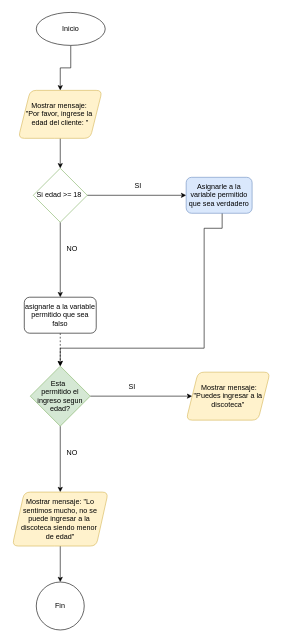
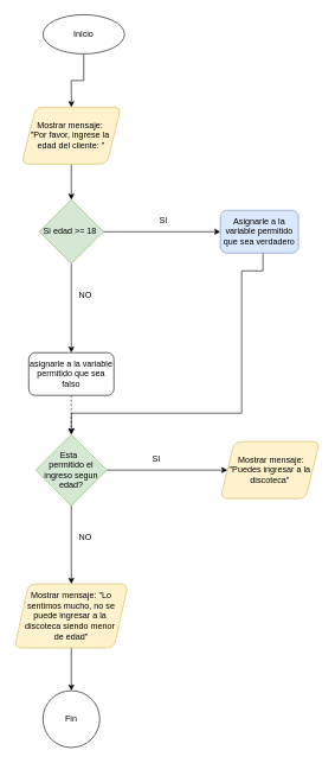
- <mxCell id="8" value="Si edad &amp;gt;= 18&amp;nbsp;" style="rhombus;whiteSpace=wrap;html=1;fillColor=#ffffff;strokeColor=#82b366;" vertex="1" parent="1"><mxGeometry x="55" y="280" width="90" height="90" as="geometry" /></mxCell>
+ <mxCell id="8" value="Si edad &amp;gt;= 18&amp;nbsp;" style="rhombus;whiteSpace=wrap;html=1;fillColor=#d5e8d4;strokeColor=#82b366;" vertex="1" parent="1"><mxGeometry x="55" y="280" width="90" height="90" as="geometry" /></mxCell>
